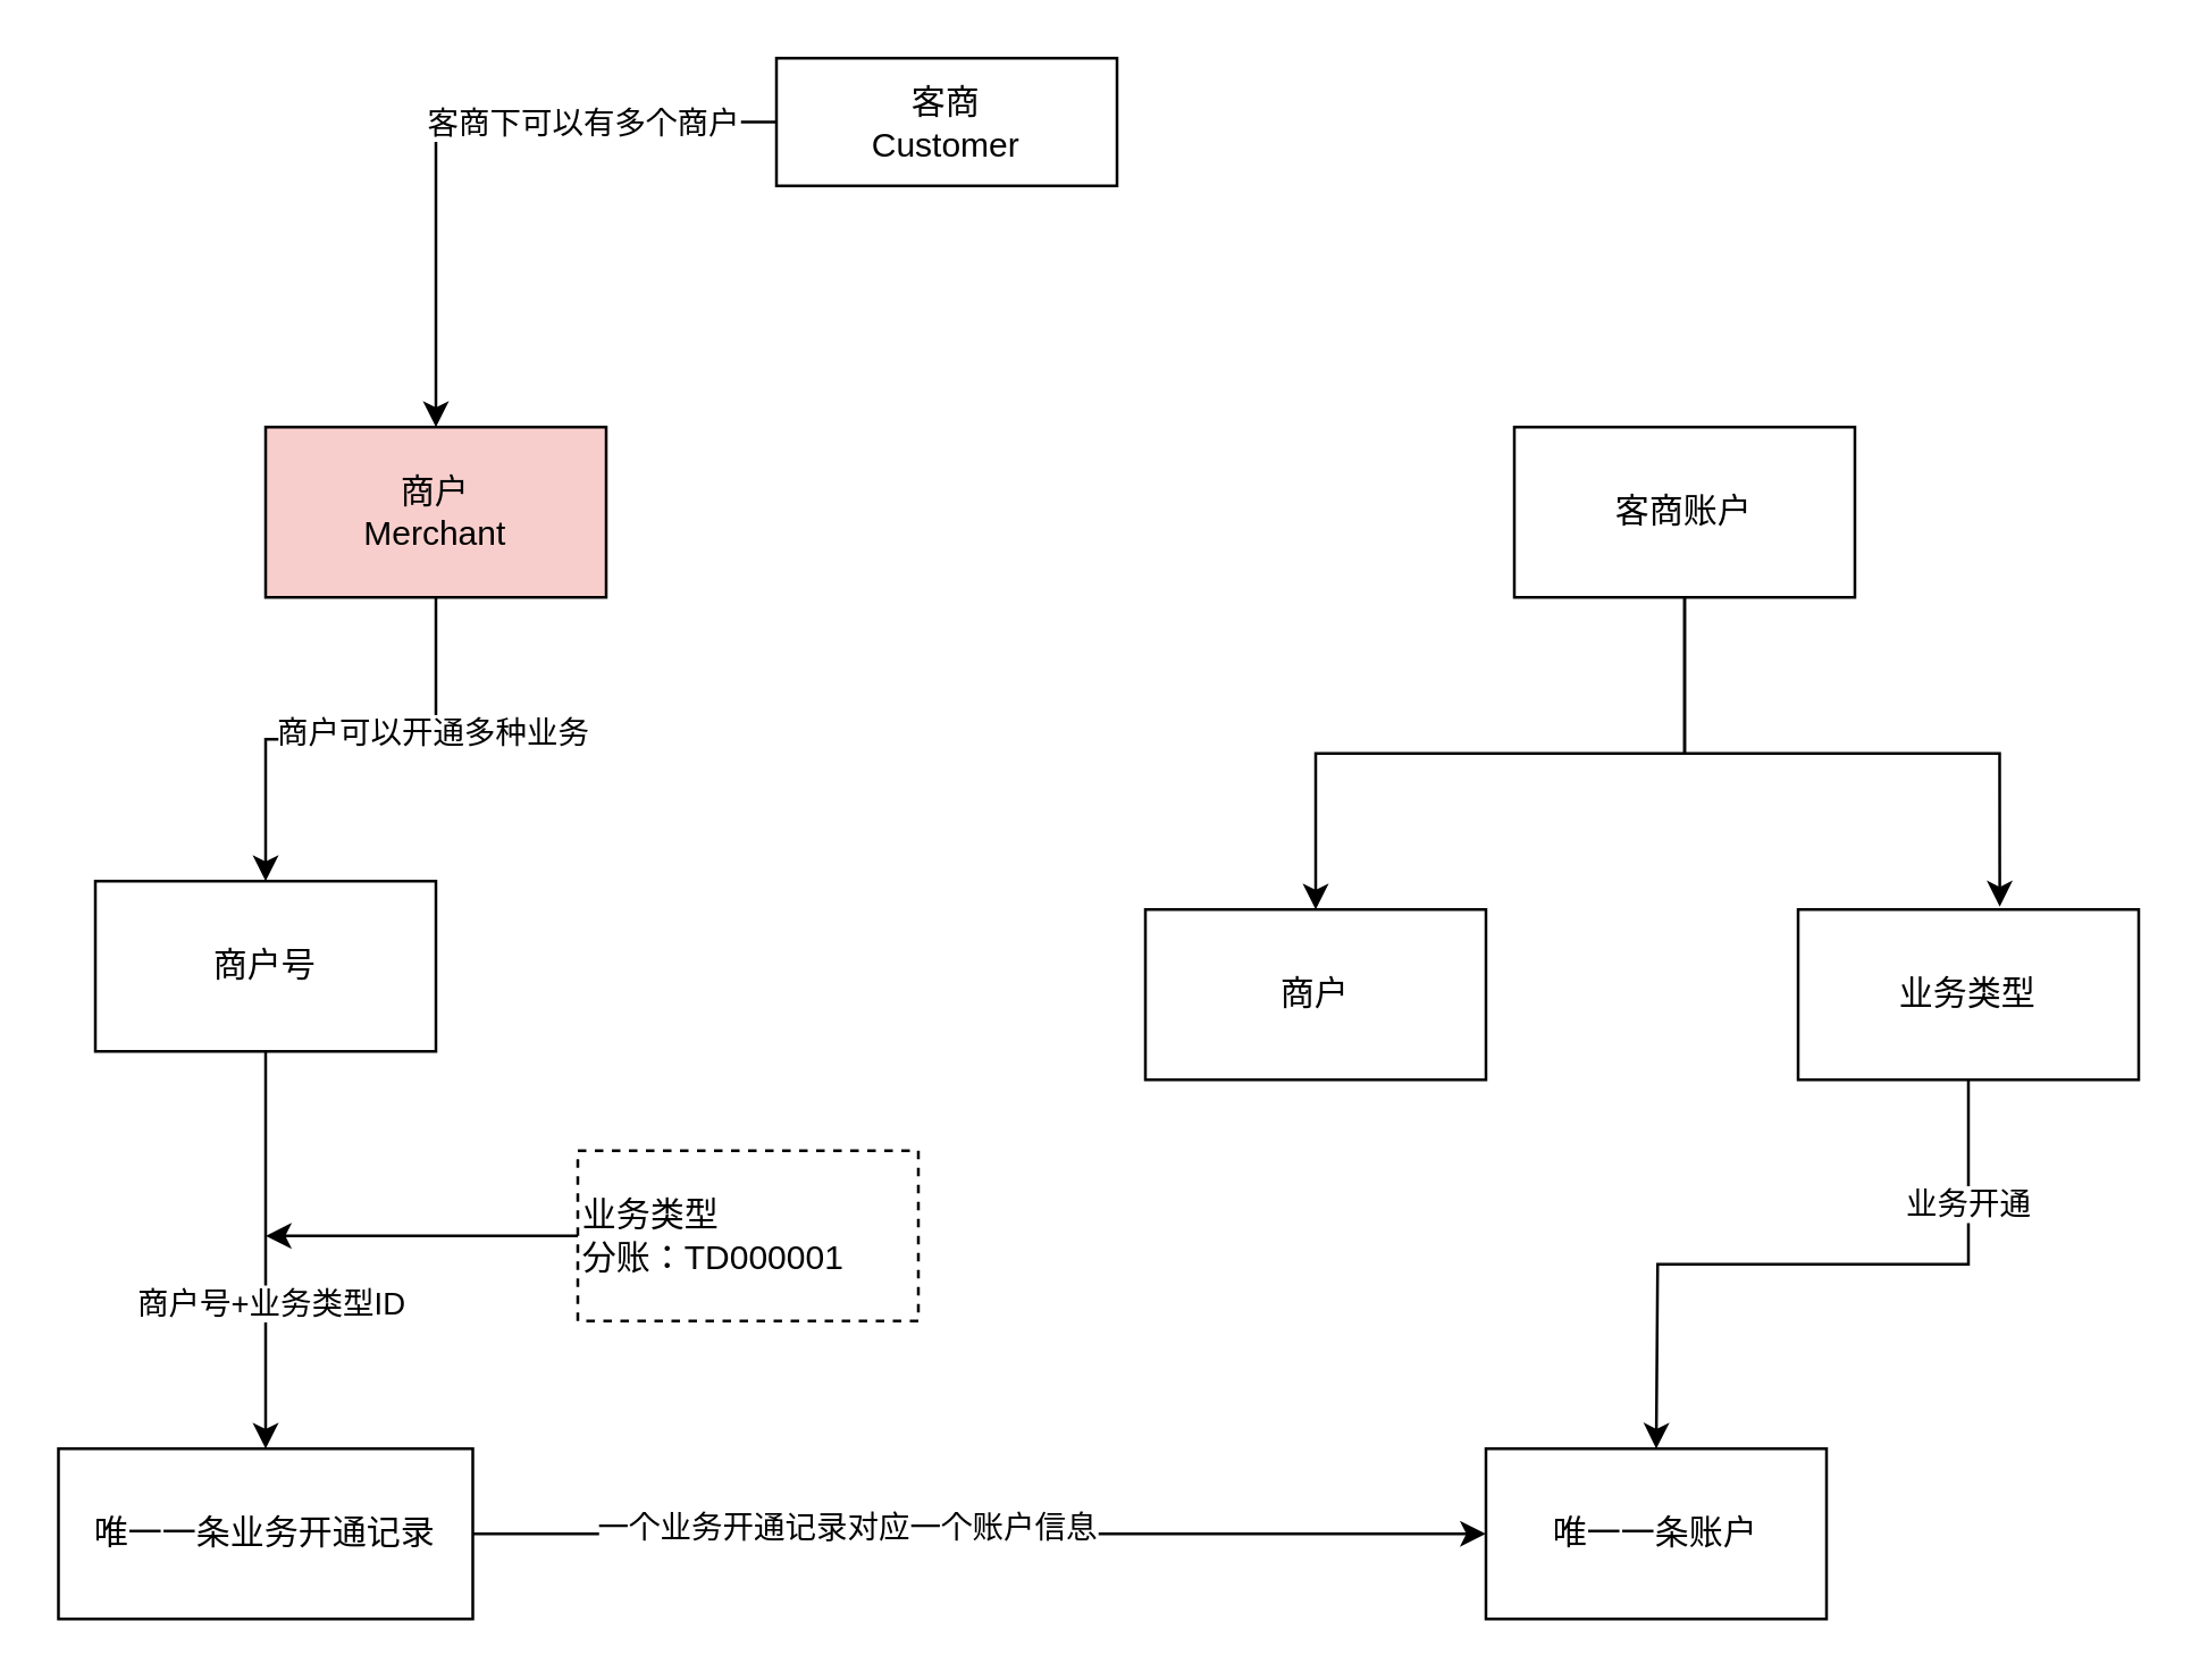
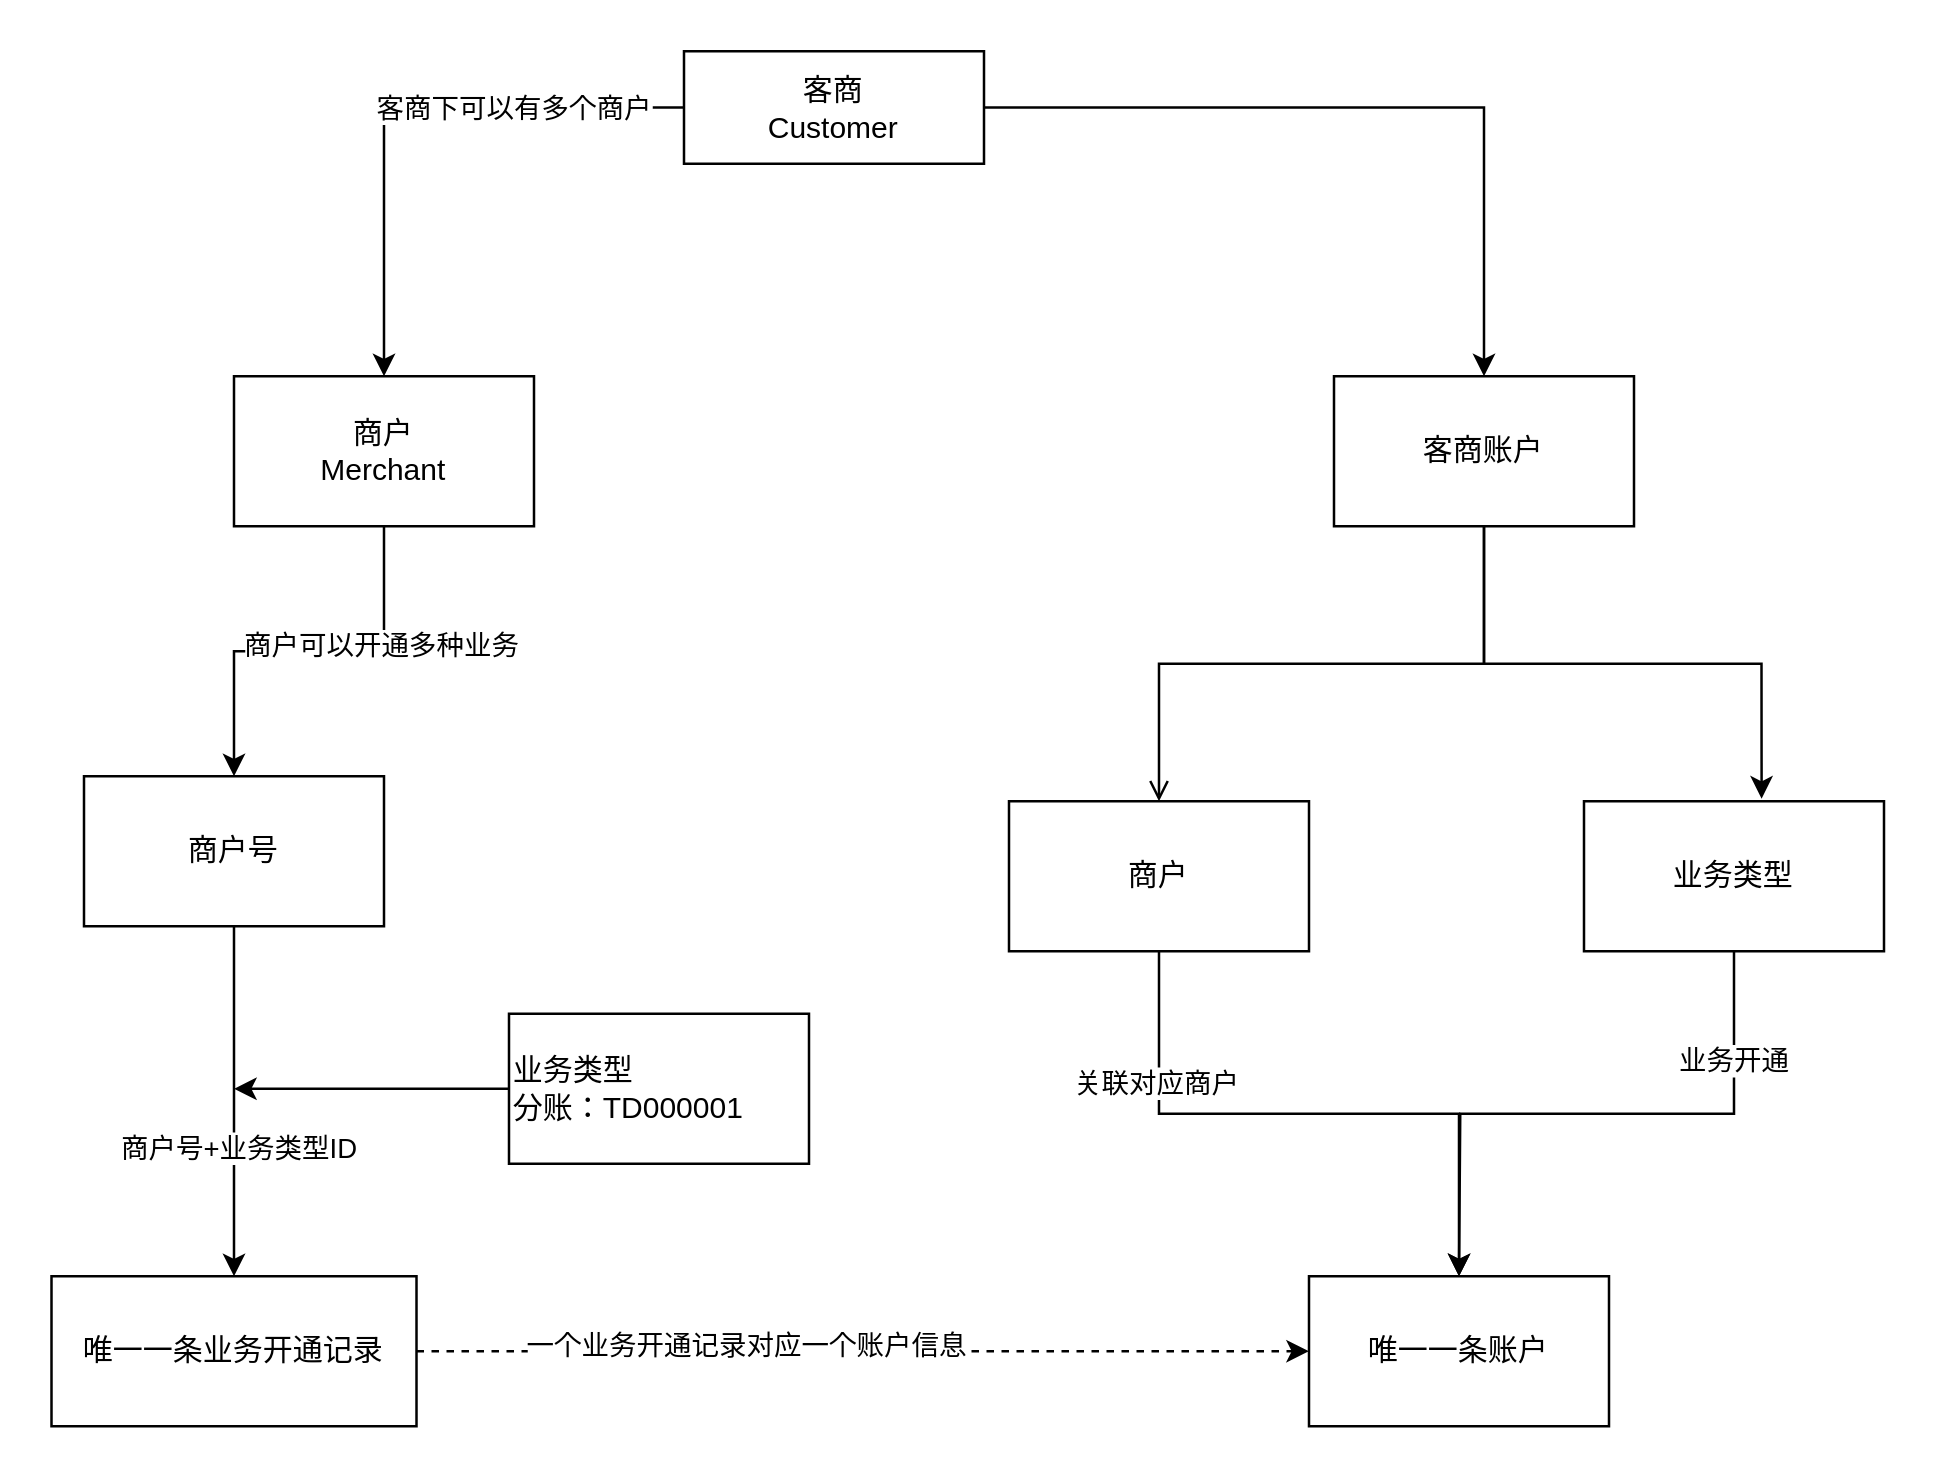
+ <mxCell id="4" style="edgeStyle=orthogonalEdgeStyle;rounded=0;orthogonalLoop=1;jettySize=auto;html=1;entryX=0.5;entryY=0;entryDx=0;entryDy=0;" parent="1" source="5" target="20" edge="1"><mxGeometry relative="1" as="geometry" /></mxCell>
- <mxCell id="8" value="商户&lt;br&gt;Merchant" style="rounded=0;whiteSpace=wrap;html=1;fillColor=#f8cecc;" parent="1" vertex="1"><mxGeometry x="93" y="150" width="120" height="60" as="geometry" /></mxCell>
+ <mxCell id="8" value="商户&lt;br&gt;Merchant" style="rounded=0;whiteSpace=wrap;html=1;" parent="1" vertex="1"><mxGeometry x="93" y="150" width="120" height="60" as="geometry" /></mxCell>
- <mxCell id="18" style="edgeStyle=orthogonalEdgeStyle;rounded=0;orthogonalLoop=1;jettySize=auto;html=1;exitX=0.5;exitY=1;exitDx=0;exitDy=0;" parent="1" source="20" target="23" edge="1"><mxGeometry relative="1" as="geometry" /></mxCell>
+ <mxCell id="18" style="edgeStyle=orthogonalEdgeStyle;rounded=0;orthogonalLoop=1;jettySize=auto;html=1;exitX=0.5;exitY=1;exitDx=0;exitDy=0;endArrow=open;" parent="1" source="20" target="23" edge="1"><mxGeometry relative="1" as="geometry" /></mxCell>
- <mxCell id="16" value="业务类型&lt;br&gt;分账：TD000001" style="rounded=0;whiteSpace=wrap;html=1;align=left;dashed=1;" parent="1" vertex="1"><mxGeometry x="203" y="405" width="120" height="60" as="geometry" /></mxCell>
+ <mxCell id="16" value="业务类型&lt;br&gt;分账：TD000001" style="rounded=0;whiteSpace=wrap;html=1;align=left;" parent="1" vertex="1"><mxGeometry x="203" y="405" width="120" height="60" as="geometry" /></mxCell>
+ <mxCell id="21" style="edgeStyle=orthogonalEdgeStyle;rounded=0;orthogonalLoop=1;jettySize=auto;html=1;entryX=0.5;entryY=0;entryDx=0;entryDy=0;" parent="1" source="23" target="17" edge="1"><mxGeometry relative="1" as="geometry" /></mxCell>
+ <mxCell id="22" value="关联对应商户" style="edgeLabel;html=1;align=center;verticalAlign=middle;resizable=0;points=[];" parent="21" vertex="1" connectable="0"><mxGeometry x="-0.584" y="-2" relative="1" as="geometry"><mxPoint as="offset" /></mxGeometry></mxCell>
- <mxCell id="12" value="" style="edgeStyle=orthogonalEdgeStyle;rounded=0;orthogonalLoop=1;jettySize=auto;html=1;" parent="1" source="14" target="17" edge="1"><mxGeometry relative="1" as="geometry" /></mxCell>
+ <mxCell id="12" value="" style="edgeStyle=orthogonalEdgeStyle;rounded=0;orthogonalLoop=1;jettySize=auto;html=1;dashed=1;" parent="1" source="14" target="17" edge="1"><mxGeometry relative="1" as="geometry" /></mxCell>
